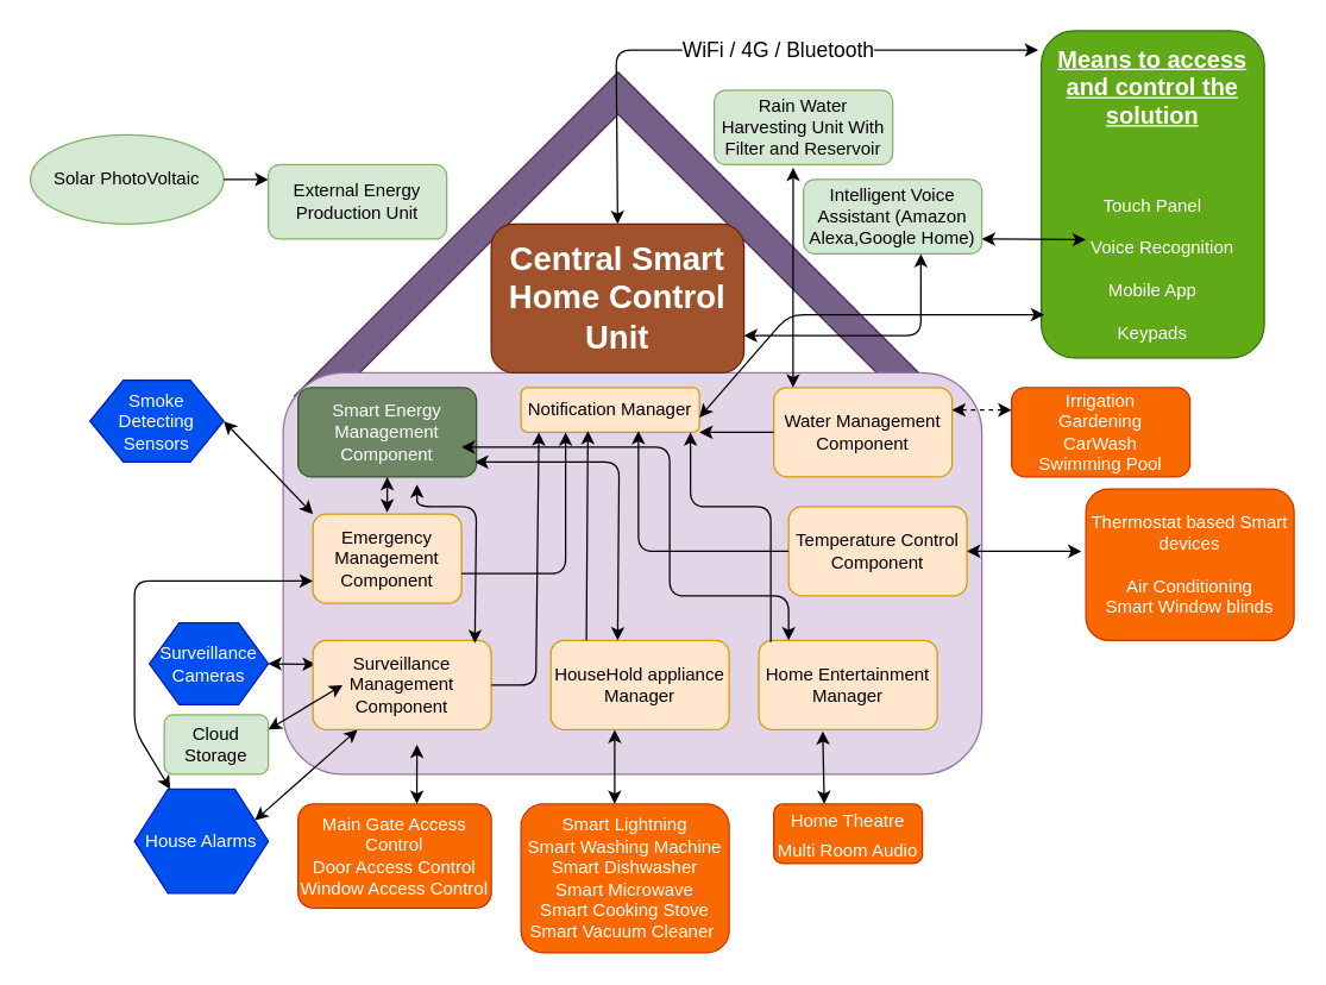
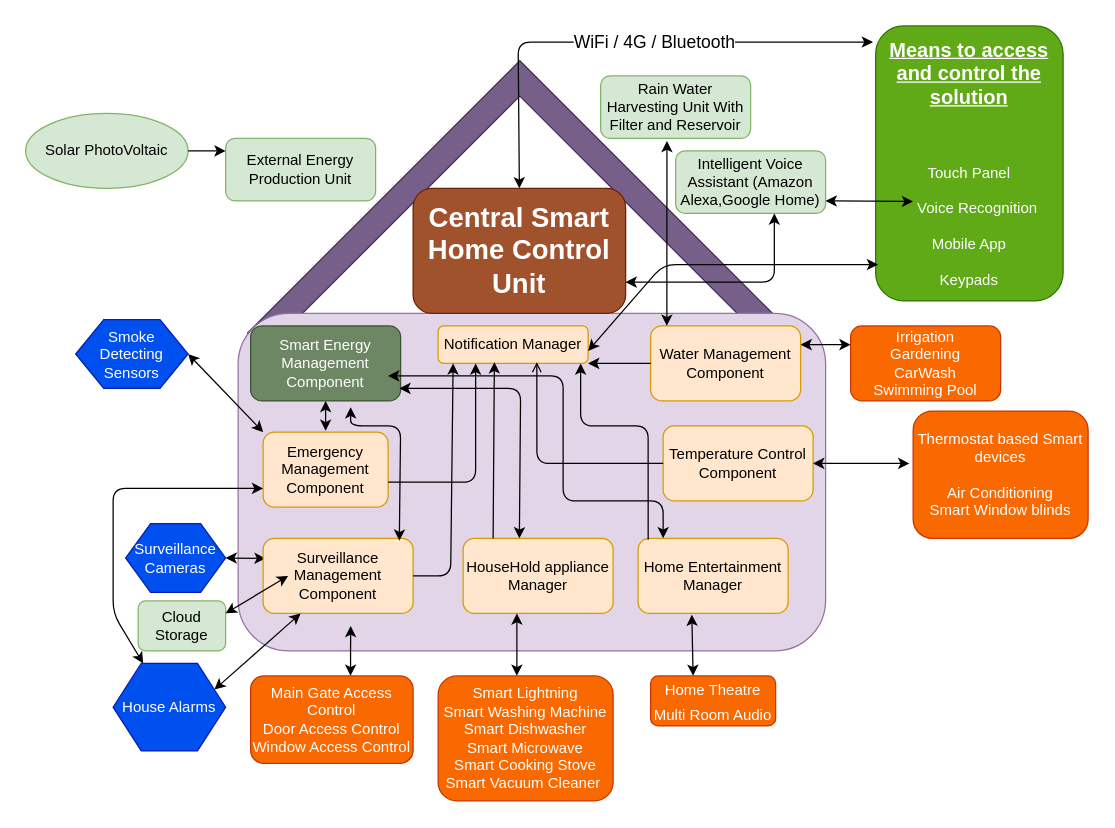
- <mxCell id="23" value="" style="endArrow=classic;startArrow=classic;html=1;exitX=0;exitY=0.25;exitDx=0;exitDy=0;entryX=1;entryY=0.25;entryDx=0;entryDy=0;dashed=1;" parent="1" source="21" target="20" edge="1"><mxGeometry width="50" height="50" relative="1" as="geometry"><mxPoint x="700" y="320" as="sourcePoint" /><mxPoint x="600" y="272" as="targetPoint" /></mxGeometry></mxCell>
+ <mxCell id="23" value="" style="endArrow=classic;startArrow=classic;html=1;exitX=0;exitY=0.25;exitDx=0;exitDy=0;entryX=1;entryY=0.25;entryDx=0;entryDy=0;" parent="1" source="21" target="20" edge="1"><mxGeometry width="50" height="50" relative="1" as="geometry"><mxPoint x="700" y="320" as="sourcePoint" /><mxPoint x="600" y="272" as="targetPoint" /></mxGeometry></mxCell>
- <mxCell id="48" value="" style="endArrow=classic;html=1;exitX=0;exitY=0.5;exitDx=0;exitDy=0;entryX=0.658;entryY=0.967;entryDx=0;entryDy=0;entryPerimeter=0;" edge="1" parent="1" source="30" target="44"><mxGeometry width="50" height="50" relative="1" as="geometry"><mxPoint x="440" y="350" as="sourcePoint" /><mxPoint x="490" y="300" as="targetPoint" /><Array as="points"><mxPoint x="429" y="370" /></Array></mxGeometry></mxCell>
+ <mxCell id="48" value="" style="endArrow=open;html=1;exitX=0;exitY=0.5;exitDx=0;exitDy=0;entryX=0.658;entryY=0.967;entryDx=0;entryDy=0;entryPerimeter=0;" edge="1" parent="1" source="30" target="44"><mxGeometry width="50" height="50" relative="1" as="geometry"><mxPoint x="440" y="350" as="sourcePoint" /><mxPoint x="490" y="300" as="targetPoint" /><Array as="points"><mxPoint x="429" y="370" /></Array></mxGeometry></mxCell>
